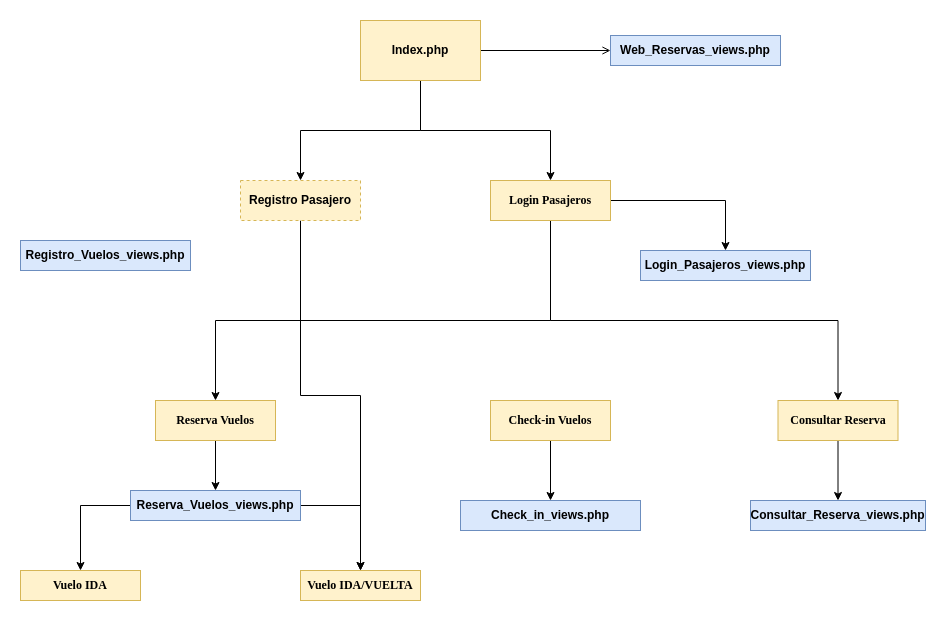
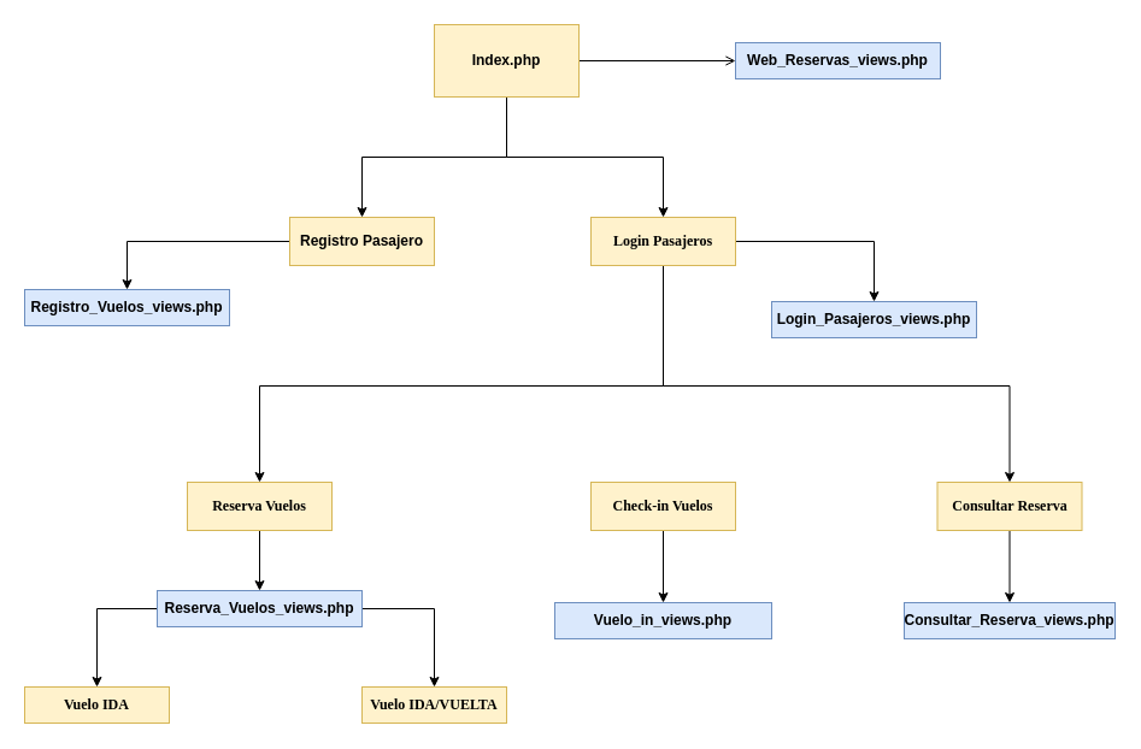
- <mxCell id="3" value="&lt;b&gt;Registro Pasajero&lt;/b&gt;" style="rounded=0;whiteSpace=wrap;html=1;fillColor=#fff2cc;strokeColor=#d6b656;dashed=1;" vertex="1" parent="1"><mxGeometry x="240" y="180" width="120" height="40" as="geometry" /></mxCell>
+ <mxCell id="3" value="&lt;b&gt;Registro Pasajero&lt;/b&gt;" style="rounded=0;whiteSpace=wrap;html=1;fillColor=#fff2cc;strokeColor=#d6b656;" vertex="1" parent="1"><mxGeometry x="240" y="180" width="120" height="40" as="geometry" /></mxCell>
- <mxCell id="2" style="edgeStyle=orthogonalEdgeStyle;rounded=0;orthogonalLoop=1;jettySize=auto;html=1;" edge="1" parent="1" source="3" target="27"><mxGeometry relative="1" as="geometry" /></mxCell>
+ <mxCell id="2" style="edgeStyle=orthogonalEdgeStyle;rounded=0;orthogonalLoop=1;jettySize=auto;html=1;" edge="1" parent="1" source="3" target="23"><mxGeometry relative="1" as="geometry" /></mxCell>
- <mxCell id="21" value="&lt;b&gt;Check_in_views.php&lt;/b&gt;" style="rounded=0;whiteSpace=wrap;html=1;fillColor=#dae8fc;strokeColor=#6c8ebf;" vertex="1" parent="1"><mxGeometry x="460" y="500" width="180" height="30" as="geometry" /></mxCell>
+ <mxCell id="21" value="&lt;b&gt;Vuelo_in_views.php&lt;/b&gt;" style="rounded=0;whiteSpace=wrap;html=1;fillColor=#dae8fc;strokeColor=#6c8ebf;" vertex="1" parent="1"><mxGeometry x="460" y="500" width="180" height="30" as="geometry" /></mxCell>
